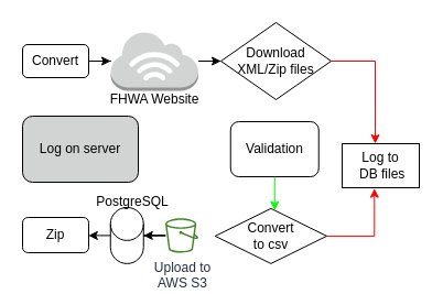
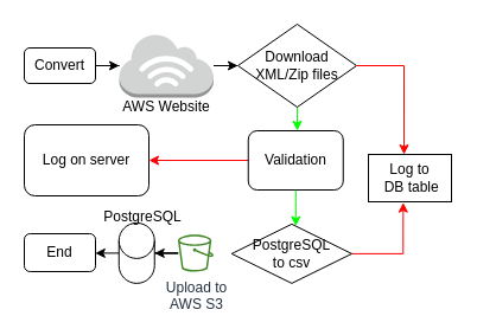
- <mxCell id="21" value="FHWA Website" style="text;strokeColor=none;align=center;fillColor=none;html=1;verticalAlign=middle;whiteSpace=wrap;rounded=0;" parent="1" vertex="1"><mxGeometry x="84.75" y="75" width="110" height="30" as="geometry" /></mxCell>
+ <mxCell id="21" value="AWS Website" style="text;strokeColor=none;align=center;fillColor=none;html=1;verticalAlign=middle;whiteSpace=wrap;rounded=0;" parent="1" vertex="1"><mxGeometry x="84.75" y="75" width="110" height="30" as="geometry" /></mxCell>
+ <mxCell id="6" value="" style="edgeStyle=orthogonalEdgeStyle;rounded=0;orthogonalLoop=1;jettySize=auto;html=1;strokeColor=#00FF00;" parent="1" source="7" target="10" edge="1"><mxGeometry relative="1" as="geometry"><Array as="points"><mxPoint x="250" y="90" /><mxPoint x="250" y="90" /></Array></mxGeometry></mxCell>
- <mxCell id="13" value="Log on server" style="rounded=1;whiteSpace=wrap;html=1;fillColor=#d2d3d3;" parent="1" vertex="1"><mxGeometry x="20" y="105" width="105" height="60" as="geometry" /></mxCell>
+ <mxCell id="13" value="Log on server" style="rounded=1;whiteSpace=wrap;html=1;" parent="1" vertex="1"><mxGeometry x="20" y="105" width="105" height="60" as="geometry" /></mxCell>
+ <mxCell id="9" value="" style="edgeStyle=orthogonalEdgeStyle;rounded=0;orthogonalLoop=1;jettySize=auto;html=1;strokeColor=#FF0000;" parent="1" source="10" target="13" edge="1"><mxGeometry relative="1" as="geometry" /></mxCell>
- <mxCell id="19" value="Log to&lt;br&gt;&amp;nbsp;DB files" style="whiteSpace=wrap;html=1;" parent="1" vertex="1"><mxGeometry x="310" y="130" width="70" height="40" as="geometry" /></mxCell>
+ <mxCell id="19" value="Log to&lt;br&gt;&amp;nbsp;DB table" style="whiteSpace=wrap;html=1;" parent="1" vertex="1"><mxGeometry x="310" y="130" width="70" height="40" as="geometry" /></mxCell>
- <mxCell id="18" value="Zip" style="rounded=1;whiteSpace=wrap;html=1;" parent="1" vertex="1"><mxGeometry x="20" y="197" width="60" height="32" as="geometry" /></mxCell>
+ <mxCell id="18" value="End" style="rounded=1;whiteSpace=wrap;html=1;" parent="1" vertex="1"><mxGeometry x="20" y="197" width="60" height="32" as="geometry" /></mxCell>
- <mxCell id="12" value="Convert&lt;br&gt;to csv" style="rhombus;whiteSpace=wrap;html=1;" parent="1" vertex="1"><mxGeometry x="194.75" y="188.9" width="101.25" height="50" as="geometry" /></mxCell>
+ <mxCell id="12" value="PostgreSQL&lt;br&gt;to csv" style="rhombus;whiteSpace=wrap;html=1;" parent="1" vertex="1"><mxGeometry x="194.75" y="188.9" width="101.25" height="50" as="geometry" /></mxCell>
